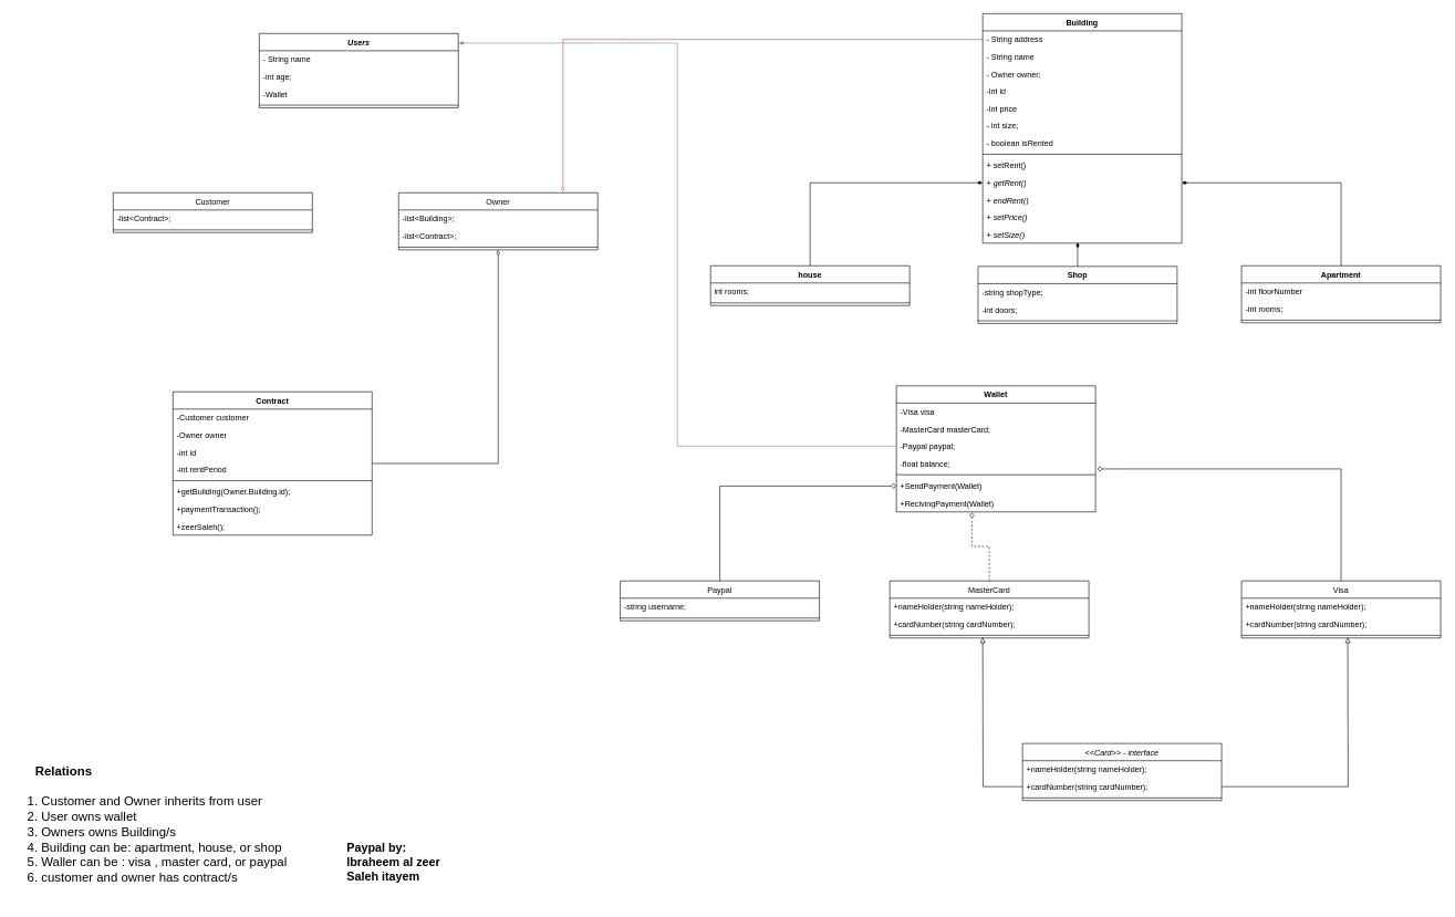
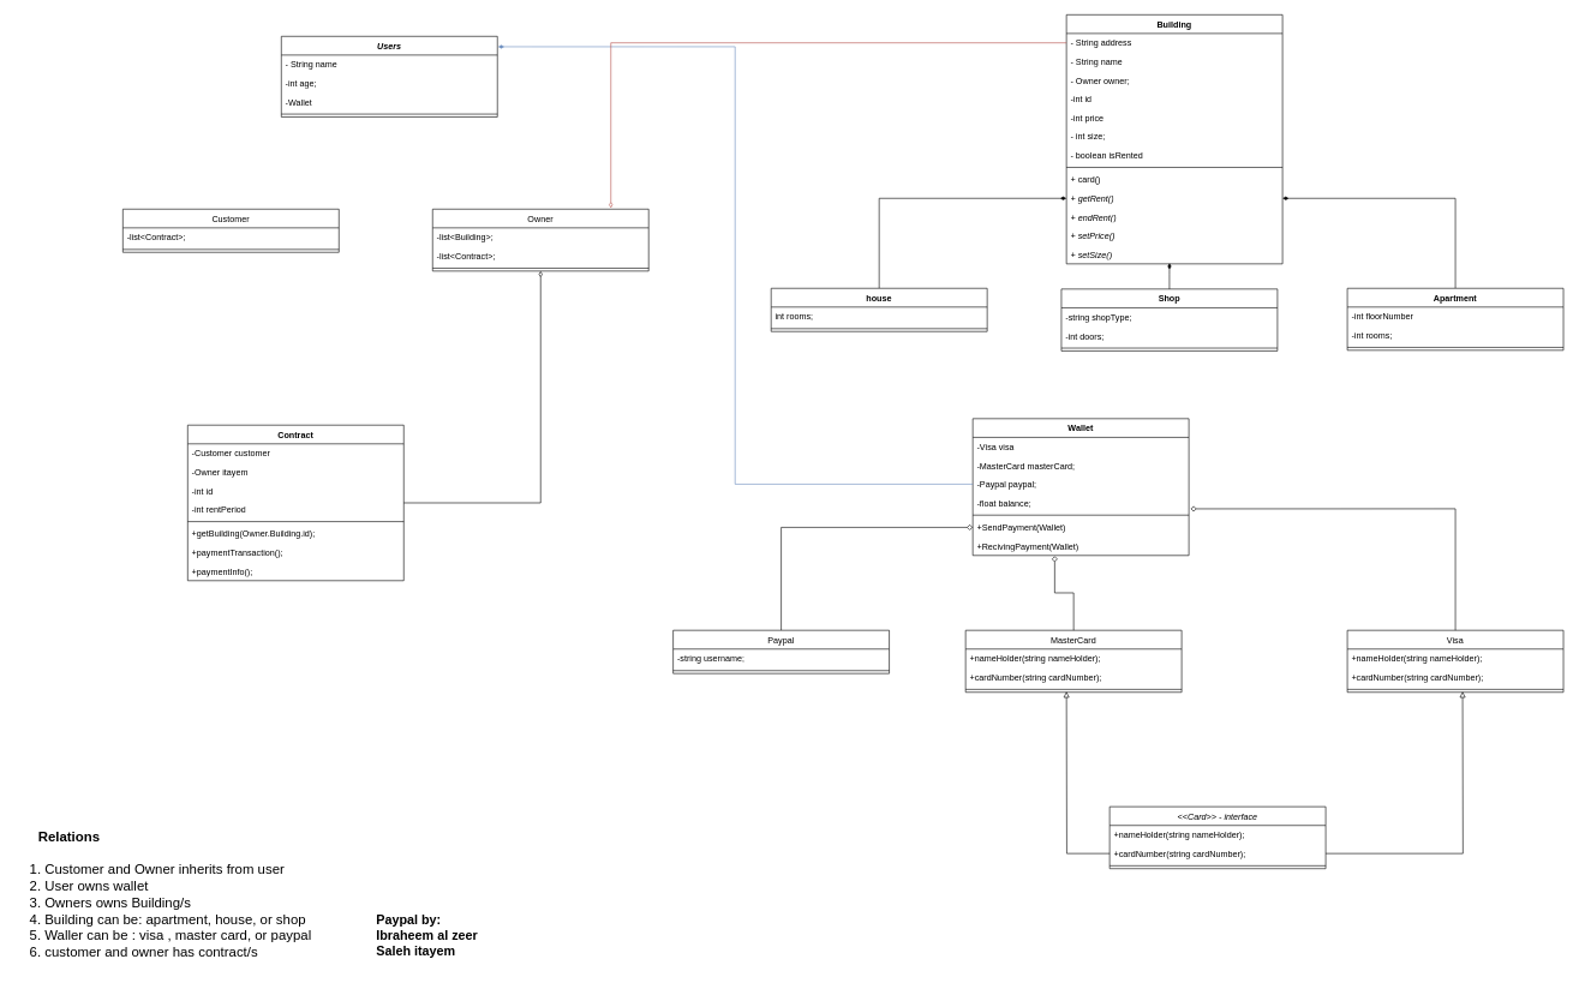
- <mxCell id="11" value="+ setRent()" style="text;strokeColor=none;fillColor=none;align=left;verticalAlign=top;spacingLeft=4;spacingRight=4;overflow=hidden;rotatable=0;points=[[0,0.5],[1,0.5]];portConstraint=eastwest;whiteSpace=wrap;html=1;" parent="2" vertex="1"><mxGeometry y="216" width="300" height="26" as="geometry" /></mxCell>
+ <mxCell id="11" value="+ card()" style="text;strokeColor=none;fillColor=none;align=left;verticalAlign=top;spacingLeft=4;spacingRight=4;overflow=hidden;rotatable=0;points=[[0,0.5],[1,0.5]];portConstraint=eastwest;whiteSpace=wrap;html=1;" parent="2" vertex="1"><mxGeometry y="216" width="300" height="26" as="geometry" /></mxCell>
- <mxCell id="74" value="-Owner owner" style="text;strokeColor=none;fillColor=none;align=left;verticalAlign=top;spacingLeft=4;spacingRight=4;overflow=hidden;rotatable=0;points=[[0,0.5],[1,0.5]];portConstraint=eastwest;whiteSpace=wrap;html=1;" vertex="1" parent="72"><mxGeometry y="52" width="300" height="26" as="geometry" /></mxCell>
+ <mxCell id="74" value="-Owner itayem" style="text;strokeColor=none;fillColor=none;align=left;verticalAlign=top;spacingLeft=4;spacingRight=4;overflow=hidden;rotatable=0;points=[[0,0.5],[1,0.5]];portConstraint=eastwest;whiteSpace=wrap;html=1;" vertex="1" parent="72"><mxGeometry y="52" width="300" height="26" as="geometry" /></mxCell>
- <mxCell id="80" value="+zeerSaleh();" style="text;strokeColor=none;fillColor=none;align=left;verticalAlign=top;spacingLeft=4;spacingRight=4;overflow=hidden;rotatable=0;points=[[0,0.5],[1,0.5]];portConstraint=eastwest;whiteSpace=wrap;html=1;" vertex="1" parent="72"><mxGeometry y="190" width="300" height="26" as="geometry" /></mxCell>
+ <mxCell id="80" value="+paymentInfo();" style="text;strokeColor=none;fillColor=none;align=left;verticalAlign=top;spacingLeft=4;spacingRight=4;overflow=hidden;rotatable=0;points=[[0,0.5],[1,0.5]];portConstraint=eastwest;whiteSpace=wrap;html=1;" vertex="1" parent="72"><mxGeometry y="190" width="300" height="26" as="geometry" /></mxCell>
- <mxCell id="70" style="edgeStyle=orthogonalEdgeStyle;rounded=0;orthogonalLoop=1;jettySize=auto;html=1;exitX=0.5;exitY=0;exitDx=0;exitDy=0;entryX=0.379;entryY=1.034;entryDx=0;entryDy=0;entryPerimeter=0;endArrow=diamond;endFill=0;dashed=1;" edge="1" parent="1" source="55" target="49"><mxGeometry relative="1" as="geometry" /></mxCell>
+ <mxCell id="70" style="edgeStyle=orthogonalEdgeStyle;rounded=0;orthogonalLoop=1;jettySize=auto;html=1;exitX=0.5;exitY=0;exitDx=0;exitDy=0;entryX=0.379;entryY=1.034;entryDx=0;entryDy=0;entryPerimeter=0;endArrow=diamond;endFill=0;" edge="1" parent="1" source="55" target="49"><mxGeometry relative="1" as="geometry" /></mxCell>
